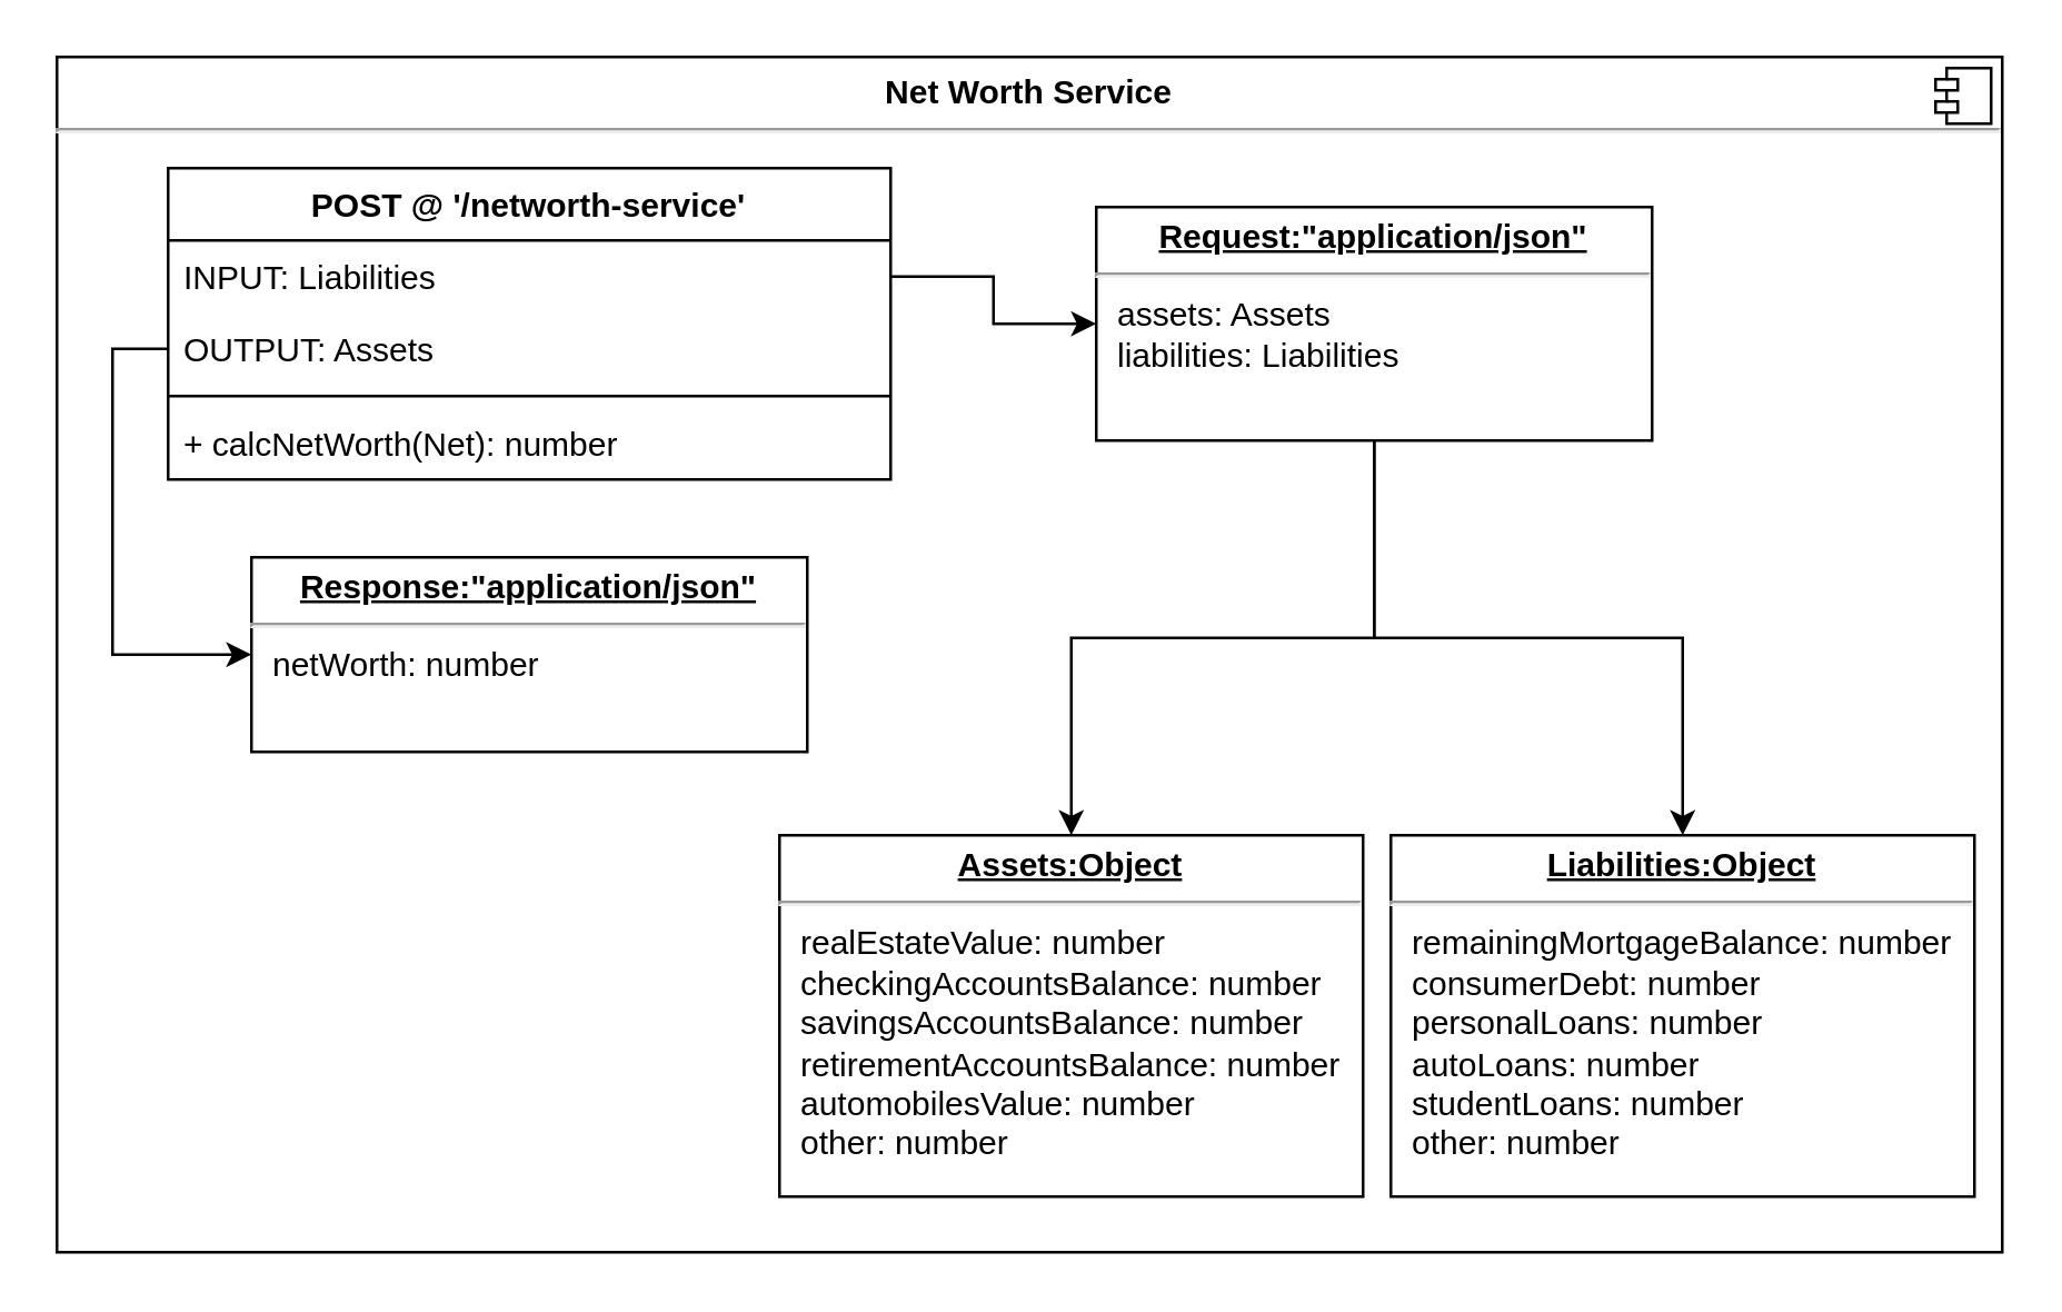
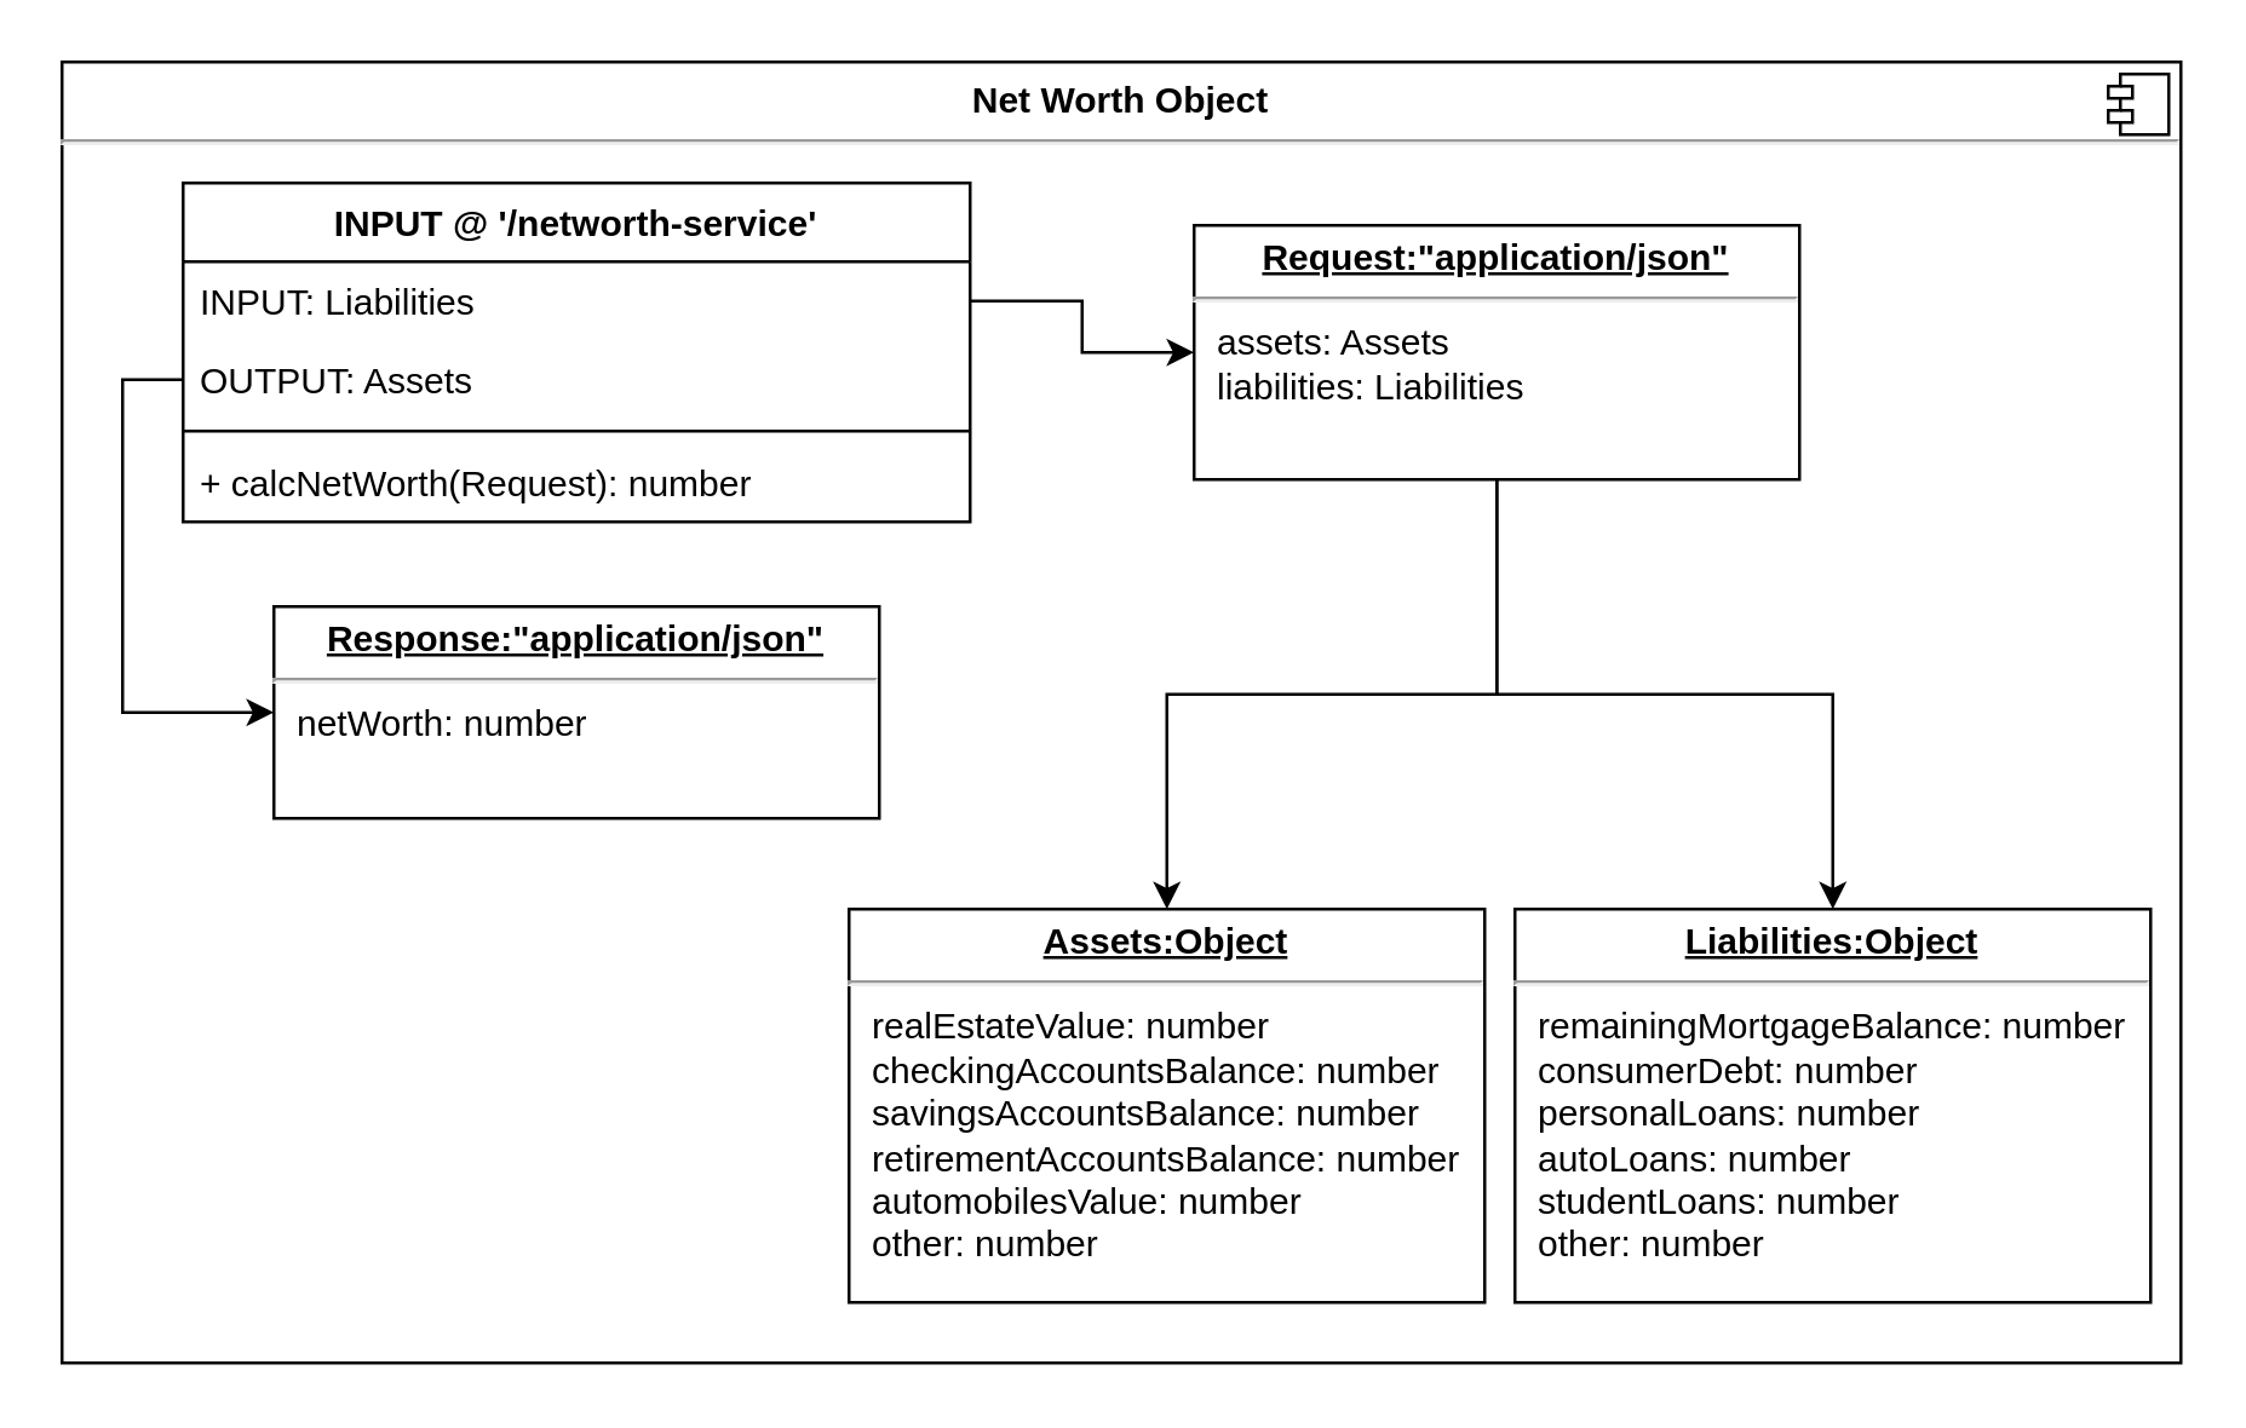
- <mxCell id="2" value="&lt;p style=&quot;margin: 0px ; margin-top: 6px ; text-align: center&quot;&gt;&lt;b&gt;Net Worth Service&lt;/b&gt;&lt;/p&gt;&lt;hr&gt;&lt;p style=&quot;margin: 0px ; margin-left: 8px&quot;&gt;&lt;br&gt;&lt;/p&gt;" style="align=left;overflow=fill;html=1;dropTarget=0;" parent="1" vertex="1"><mxGeometry x="20" y="20" width="700" height="430" as="geometry" /></mxCell>
+ <mxCell id="2" value="&lt;p style=&quot;margin: 0px ; margin-top: 6px ; text-align: center&quot;&gt;&lt;b&gt;Net Worth Object&lt;/b&gt;&lt;/p&gt;&lt;hr&gt;&lt;p style=&quot;margin: 0px ; margin-left: 8px&quot;&gt;&lt;br&gt;&lt;/p&gt;" style="align=left;overflow=fill;html=1;dropTarget=0;" parent="1" vertex="1"><mxGeometry x="20" y="20" width="700" height="430" as="geometry" /></mxCell>
- <mxCell id="4" value="POST @ '/networth-service'" style="swimlane;fontStyle=1;align=center;verticalAlign=top;childLayout=stackLayout;horizontal=1;startSize=26;horizontalStack=0;resizeParent=1;resizeParentMax=0;resizeLast=0;collapsible=1;marginBottom=0;" parent="1" vertex="1"><mxGeometry x="60" y="60" width="260" height="112" as="geometry" /></mxCell>
+ <mxCell id="4" value="INPUT @ '/networth-service'" style="swimlane;fontStyle=1;align=center;verticalAlign=top;childLayout=stackLayout;horizontal=1;startSize=26;horizontalStack=0;resizeParent=1;resizeParentMax=0;resizeLast=0;collapsible=1;marginBottom=0;" parent="1" vertex="1"><mxGeometry x="60" y="60" width="260" height="112" as="geometry" /></mxCell>
- <mxCell id="8" value="+ calcNetWorth(Net): number" style="text;strokeColor=none;fillColor=none;align=left;verticalAlign=top;spacingLeft=4;spacingRight=4;overflow=hidden;rotatable=0;points=[[0,0.5],[1,0.5]];portConstraint=eastwest;" parent="4" vertex="1"><mxGeometry y="86" width="260" height="26" as="geometry" /></mxCell>
+ <mxCell id="8" value="+ calcNetWorth(Request): number" style="text;strokeColor=none;fillColor=none;align=left;verticalAlign=top;spacingLeft=4;spacingRight=4;overflow=hidden;rotatable=0;points=[[0,0.5],[1,0.5]];portConstraint=eastwest;" parent="4" vertex="1"><mxGeometry y="86" width="260" height="26" as="geometry" /></mxCell>
